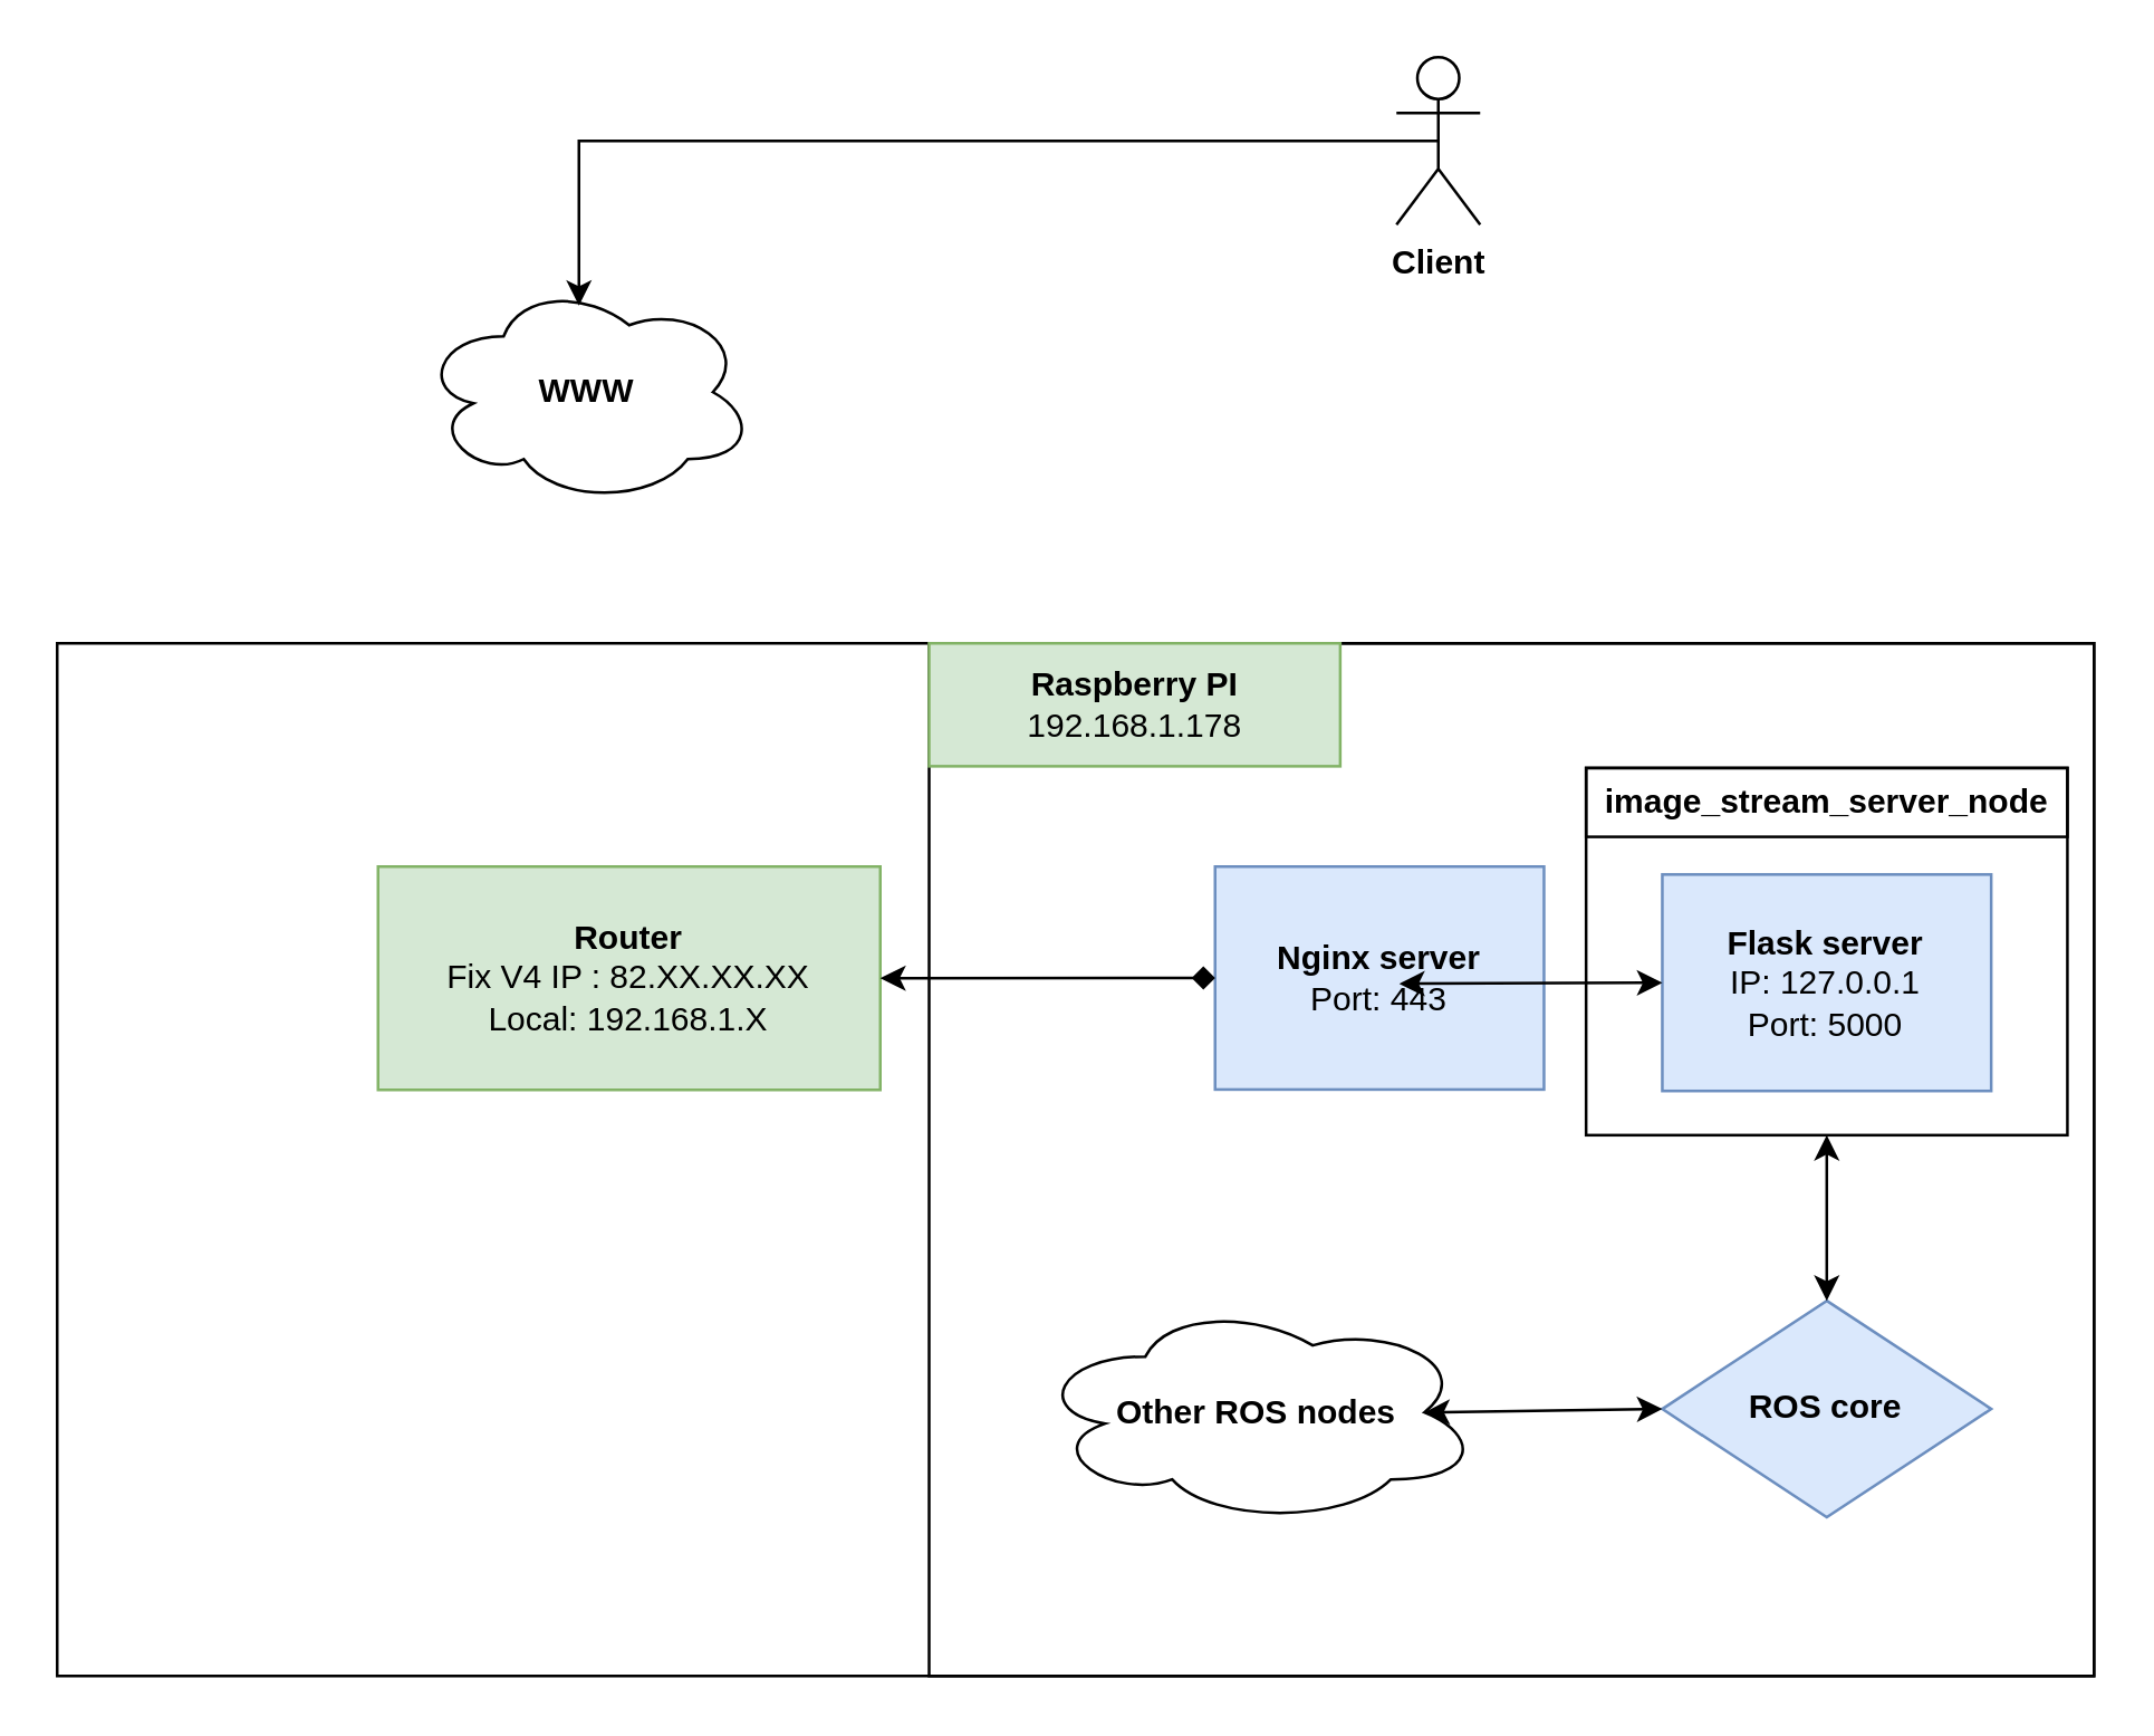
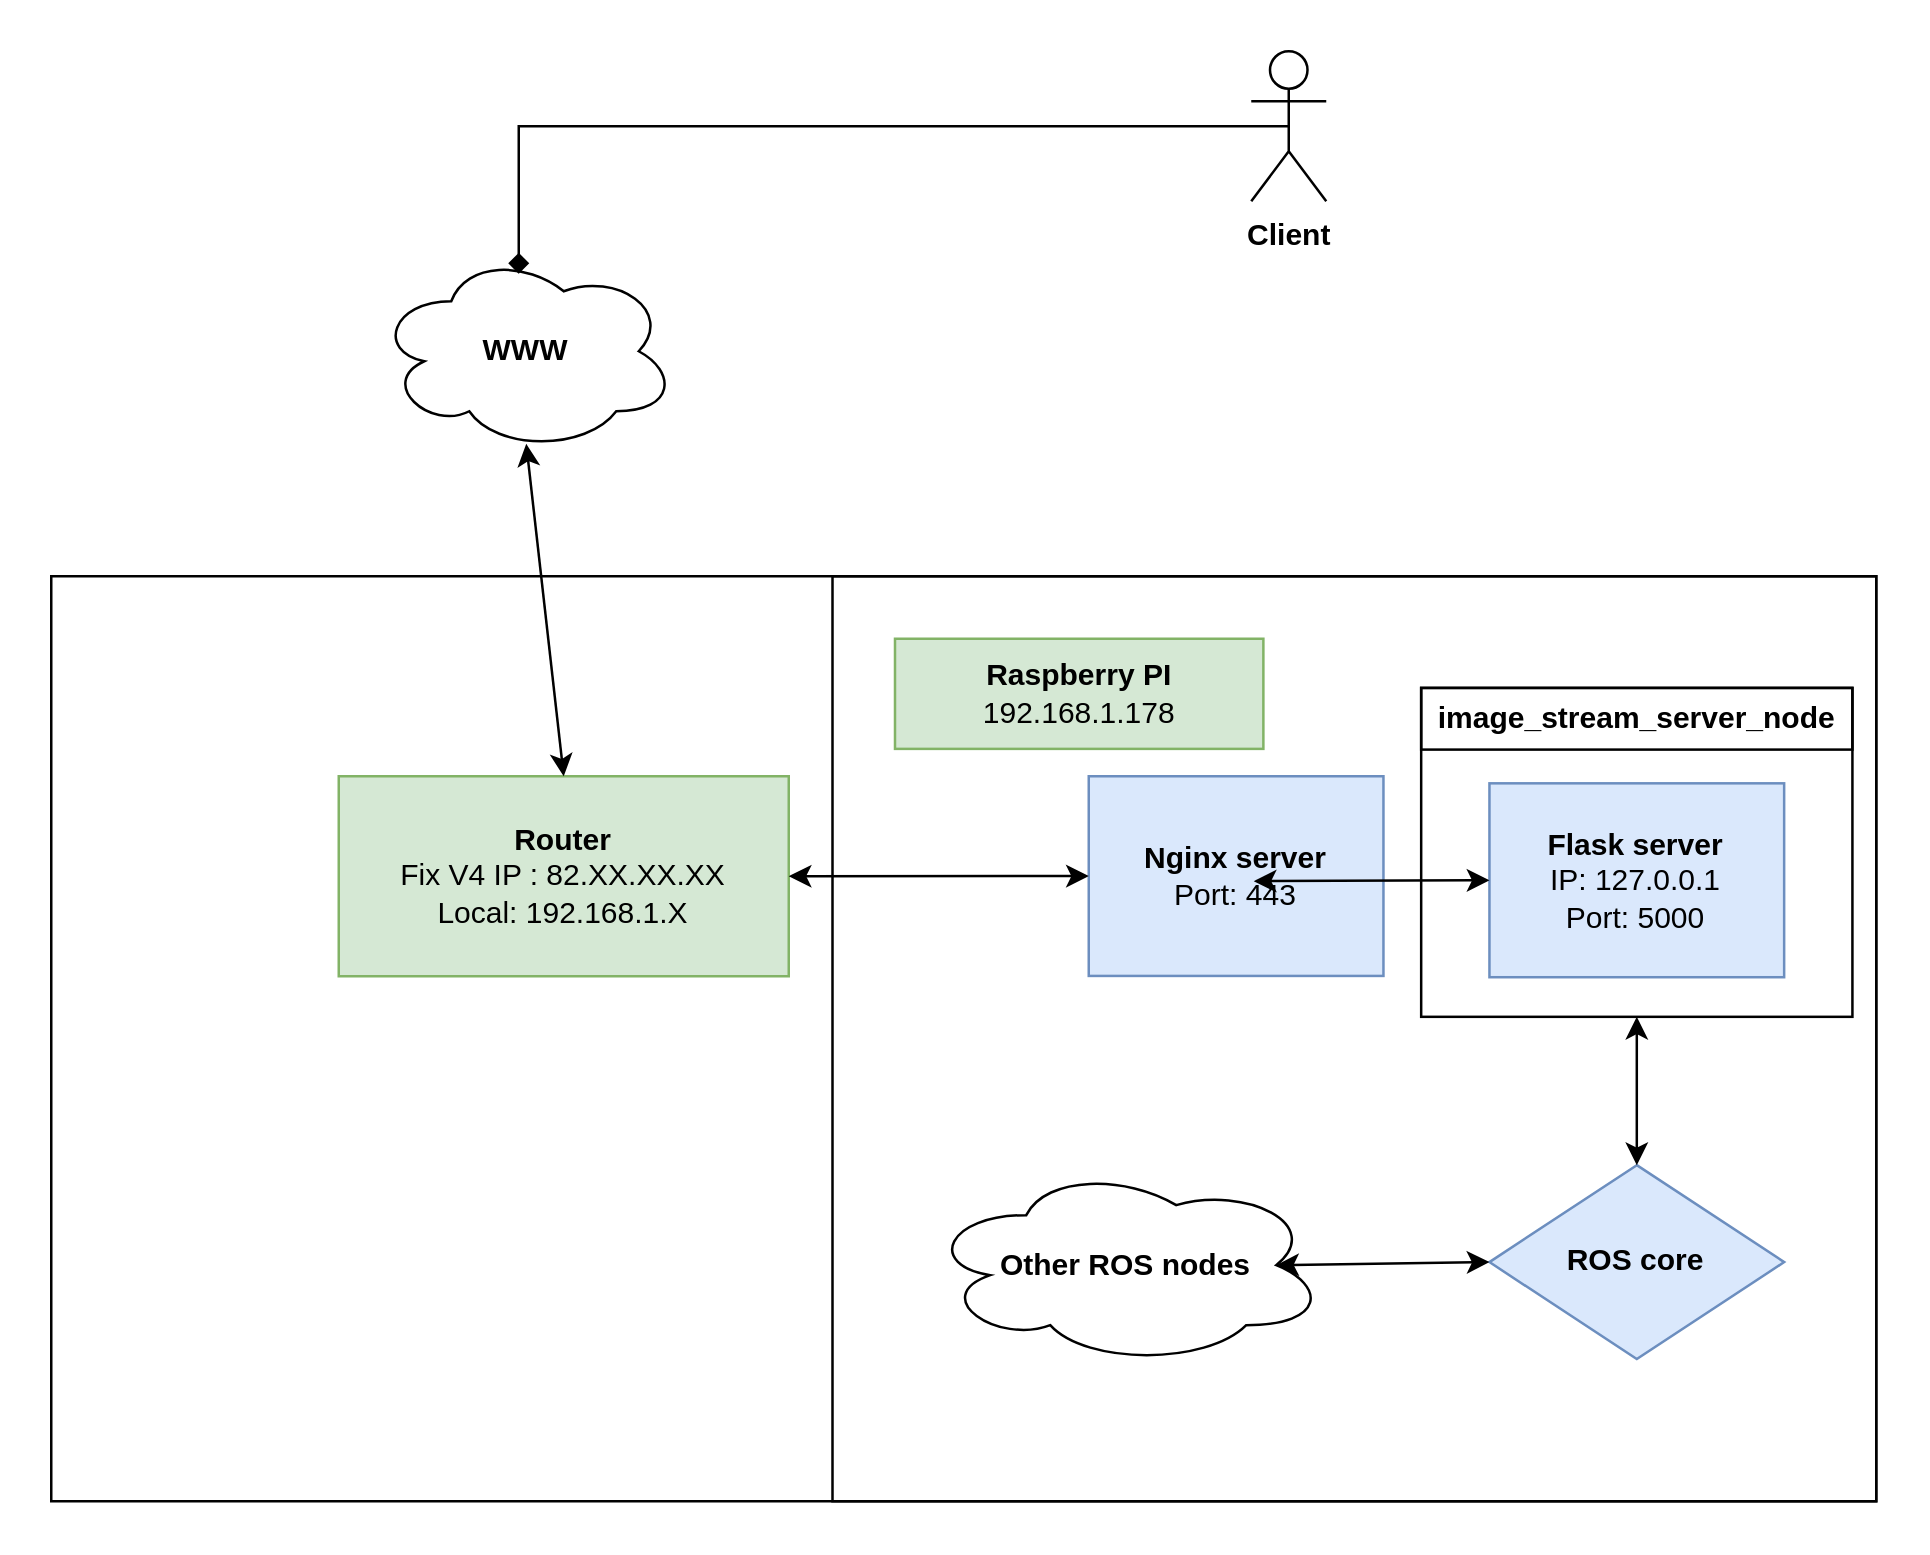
- <mxCell id="19" style="edgeStyle=orthogonalEdgeStyle;rounded=0;orthogonalLoop=1;jettySize=auto;html=1;exitX=0.5;exitY=0.5;exitDx=0;exitDy=0;exitPerimeter=0;entryX=0.475;entryY=0.113;entryDx=0;entryDy=0;entryPerimeter=0;" edge="1" parent="1" source="20" target="17"><mxGeometry relative="1" as="geometry"><mxPoint x="625" y="50" as="sourcePoint" /></mxGeometry></mxCell>
+ <mxCell id="19" style="edgeStyle=orthogonalEdgeStyle;rounded=0;orthogonalLoop=1;jettySize=auto;html=1;exitX=0.5;exitY=0.5;exitDx=0;exitDy=0;exitPerimeter=0;entryX=0.475;entryY=0.113;entryDx=0;entryDy=0;entryPerimeter=0;endArrow=diamond;" edge="1" parent="1" source="20" target="17"><mxGeometry relative="1" as="geometry"><mxPoint x="625" y="50" as="sourcePoint" /></mxGeometry></mxCell>
+ <mxCell id="21" value="" style="endArrow=classic;startArrow=classic;html=1;exitX=0.5;exitY=0;exitDx=0;exitDy=0;entryX=0.5;entryY=0.963;entryDx=0;entryDy=0;entryPerimeter=0;" edge="1" parent="1" source="16" target="17"><mxGeometry width="50" height="50" relative="1" as="geometry"><mxPoint x="360" y="210" as="sourcePoint" /><mxPoint x="180" y="210" as="targetPoint" /></mxGeometry></mxCell>
- <mxCell id="8" value="&lt;div&gt;&lt;b&gt;Raspberry PI&lt;/b&gt;&lt;/div&gt;&lt;div&gt;192.168.1.178&lt;br&gt;&lt;/div&gt;" style="rounded=0;whiteSpace=wrap;html=1;fillColor=#d5e8d4;strokeColor=#82b366;" vertex="1" parent="3"><mxGeometry width="147.353" height="44.048" as="geometry" /></mxCell>
+ <mxCell id="8" value="&lt;div&gt;&lt;b&gt;Raspberry PI&lt;/b&gt;&lt;/div&gt;&lt;div&gt;192.168.1.178&lt;br&gt;&lt;/div&gt;" style="rounded=0;whiteSpace=wrap;html=1;fillColor=#d5e8d4;strokeColor=#82b366;" vertex="1" parent="3"><mxGeometry x="25" y="25" width="147.353" height="44.048" as="geometry" /></mxCell>
- <mxCell id="18" value="" style="endArrow=diamond;startArrow=classic;html=1;entryX=0;entryY=0.5;entryDx=0;entryDy=0;" edge="1" parent="1" source="16" target="9"><mxGeometry width="50" height="50" relative="1" as="geometry"><mxPoint x="222" y="340" as="sourcePoint" /><mxPoint x="410" y="160" as="targetPoint" /></mxGeometry></mxCell>
+ <mxCell id="18" value="" style="endArrow=classic;startArrow=classic;html=1;entryX=0;entryY=0.5;entryDx=0;entryDy=0;" edge="1" parent="1" source="16" target="9"><mxGeometry width="50" height="50" relative="1" as="geometry"><mxPoint x="222" y="340" as="sourcePoint" /><mxPoint x="410" y="160" as="targetPoint" /></mxGeometry></mxCell>
